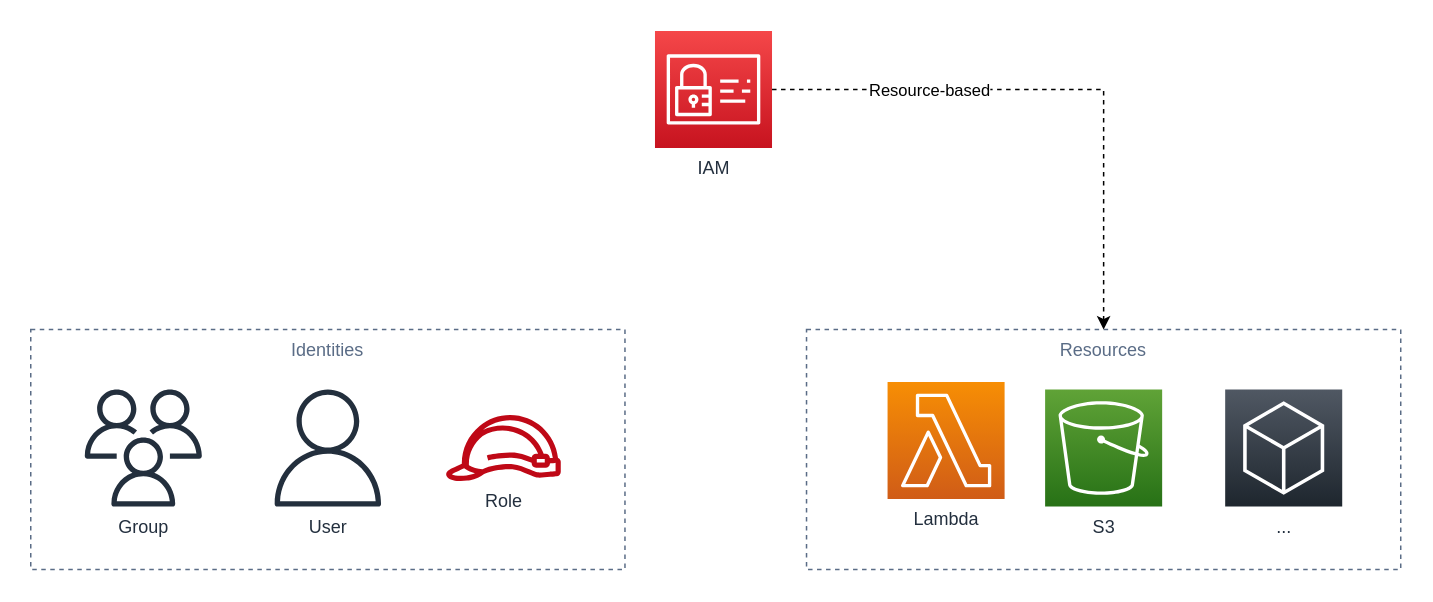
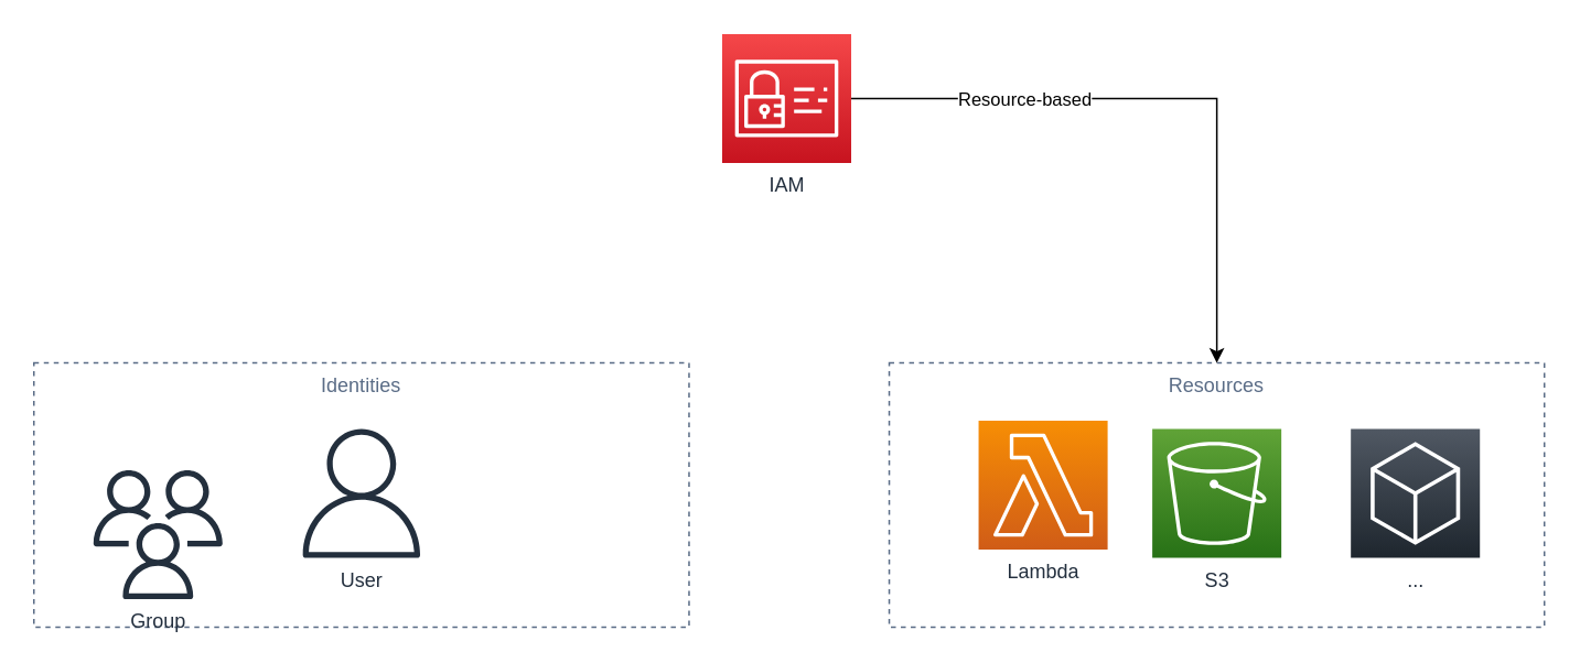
- <mxCell id="5" style="edgeStyle=orthogonalEdgeStyle;rounded=0;orthogonalLoop=1;jettySize=auto;html=1;dashed=1;" edge="1" parent="1" source="7" target="3"><mxGeometry relative="1" as="geometry" /></mxCell>
+ <mxCell id="5" style="edgeStyle=orthogonalEdgeStyle;rounded=0;orthogonalLoop=1;jettySize=auto;html=1;" edge="1" parent="1" source="7" target="3"><mxGeometry relative="1" as="geometry" /></mxCell>
- <mxCell id="9" value="Group" style="sketch=0;outlineConnect=0;fontColor=#232F3E;gradientColor=none;fillColor=#232F3D;strokeColor=none;dashed=0;verticalLabelPosition=bottom;verticalAlign=top;align=center;html=1;fontSize=12;fontStyle=0;aspect=fixed;pointerEvents=1;shape=mxgraph.aws4.users;" vertex="1" parent="1"><mxGeometry x="56" y="259" width="78" height="78" as="geometry" /></mxCell>
+ <mxCell id="9" value="Group" style="sketch=0;outlineConnect=0;fontColor=#232F3E;gradientColor=none;fillColor=#232F3D;strokeColor=none;dashed=0;verticalLabelPosition=bottom;verticalAlign=top;align=center;html=1;fontSize=12;fontStyle=0;aspect=fixed;pointerEvents=1;shape=mxgraph.aws4.users;" vertex="1" parent="1"><mxGeometry x="56" y="284" width="78" height="78" as="geometry" /></mxCell>
- <mxCell id="4" value="Role" style="sketch=0;outlineConnect=0;fontColor=#232F3E;gradientColor=none;fillColor=#BF0816;strokeColor=none;dashed=0;verticalLabelPosition=bottom;verticalAlign=top;align=center;html=1;fontSize=12;fontStyle=0;aspect=fixed;pointerEvents=1;shape=mxgraph.aws4.role;" vertex="1" parent="1"><mxGeometry x="296" y="276" width="78" height="44" as="geometry" /></mxCell>
